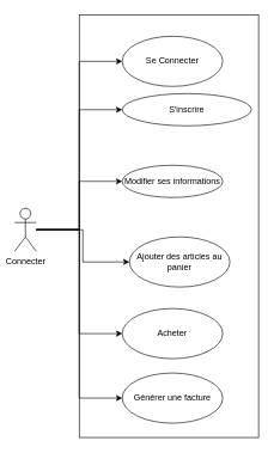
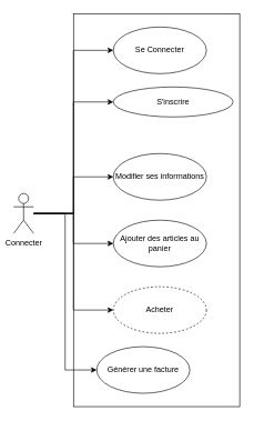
- <mxCell id="9" value="Se Connecter" style="ellipse;whiteSpace=wrap;html=1;" vertex="1" parent="1"><mxGeometry x="170" y="50" width="140" height="70" as="geometry" /></mxCell>
+ <mxCell id="9" value="Se Connecter" style="ellipse;whiteSpace=wrap;html=1;" vertex="1" parent="1"><mxGeometry x="170" y="40" width="140" height="70" as="geometry" /></mxCell>
- <mxCell id="11" value="Modifier ses informations" style="ellipse;whiteSpace=wrap;html=1;" vertex="1" parent="1"><mxGeometry x="170" y="230" width="140" height="45" as="geometry" /></mxCell>
+ <mxCell id="11" value="Modifier ses informations" style="ellipse;whiteSpace=wrap;html=1;" vertex="1" parent="1"><mxGeometry x="170" y="230" width="140" height="70" as="geometry" /></mxCell>
- <mxCell id="12" value="Ajouter des articles au panier" style="ellipse;whiteSpace=wrap;html=1;" vertex="1" parent="1"><mxGeometry x="180" y="330" width="140" height="70" as="geometry" /></mxCell>
+ <mxCell id="12" value="Ajouter des articles au panier" style="ellipse;whiteSpace=wrap;html=1;" vertex="1" parent="1"><mxGeometry x="170" y="330" width="140" height="70" as="geometry" /></mxCell>
- <mxCell id="13" value="Acheter" style="ellipse;whiteSpace=wrap;html=1;" vertex="1" parent="1"><mxGeometry x="170" y="430" width="140" height="70" as="geometry" /></mxCell>
+ <mxCell id="13" value="Acheter" style="ellipse;whiteSpace=wrap;html=1;dashed=1;" vertex="1" parent="1"><mxGeometry x="170" y="430" width="140" height="70" as="geometry" /></mxCell>
- <mxCell id="14" value="Générer une facture" style="ellipse;whiteSpace=wrap;html=1;" vertex="1" parent="1"><mxGeometry x="170" y="520" width="140" height="70" as="geometry" /></mxCell>
+ <mxCell id="14" value="Générer une facture" style="ellipse;whiteSpace=wrap;html=1;" vertex="1" parent="1"><mxGeometry x="145" y="520" width="140" height="70" as="geometry" /></mxCell>
